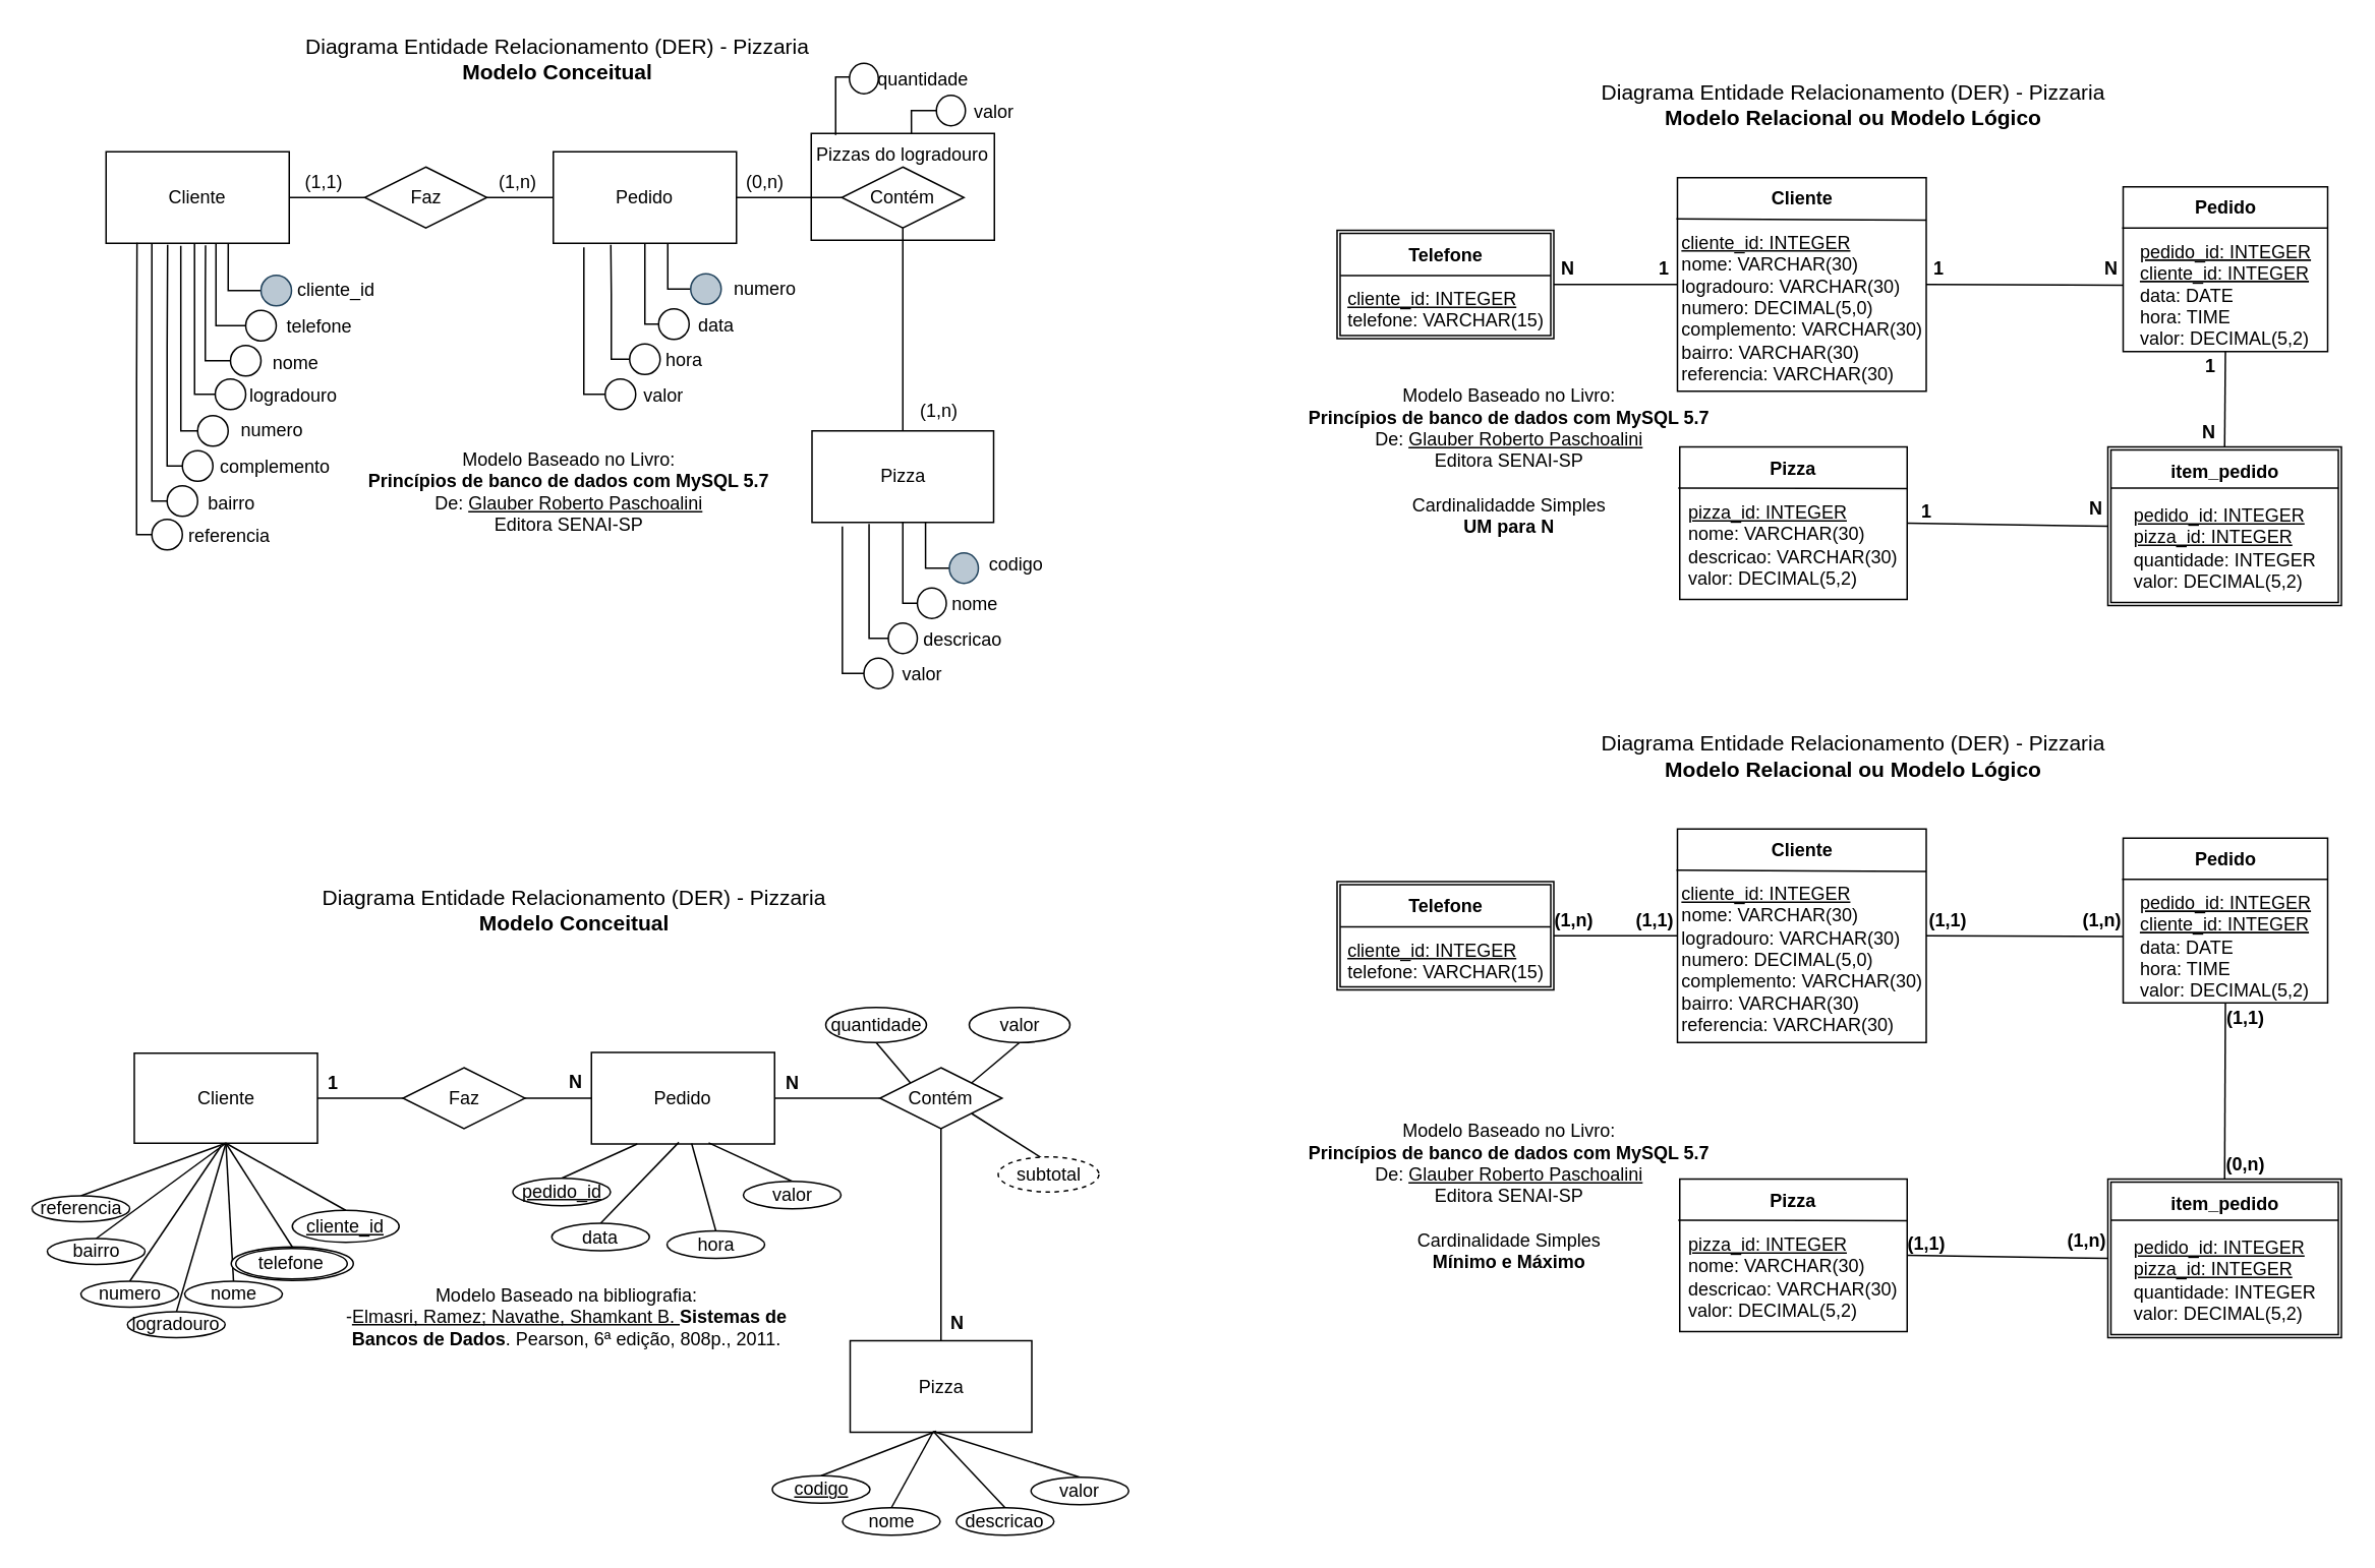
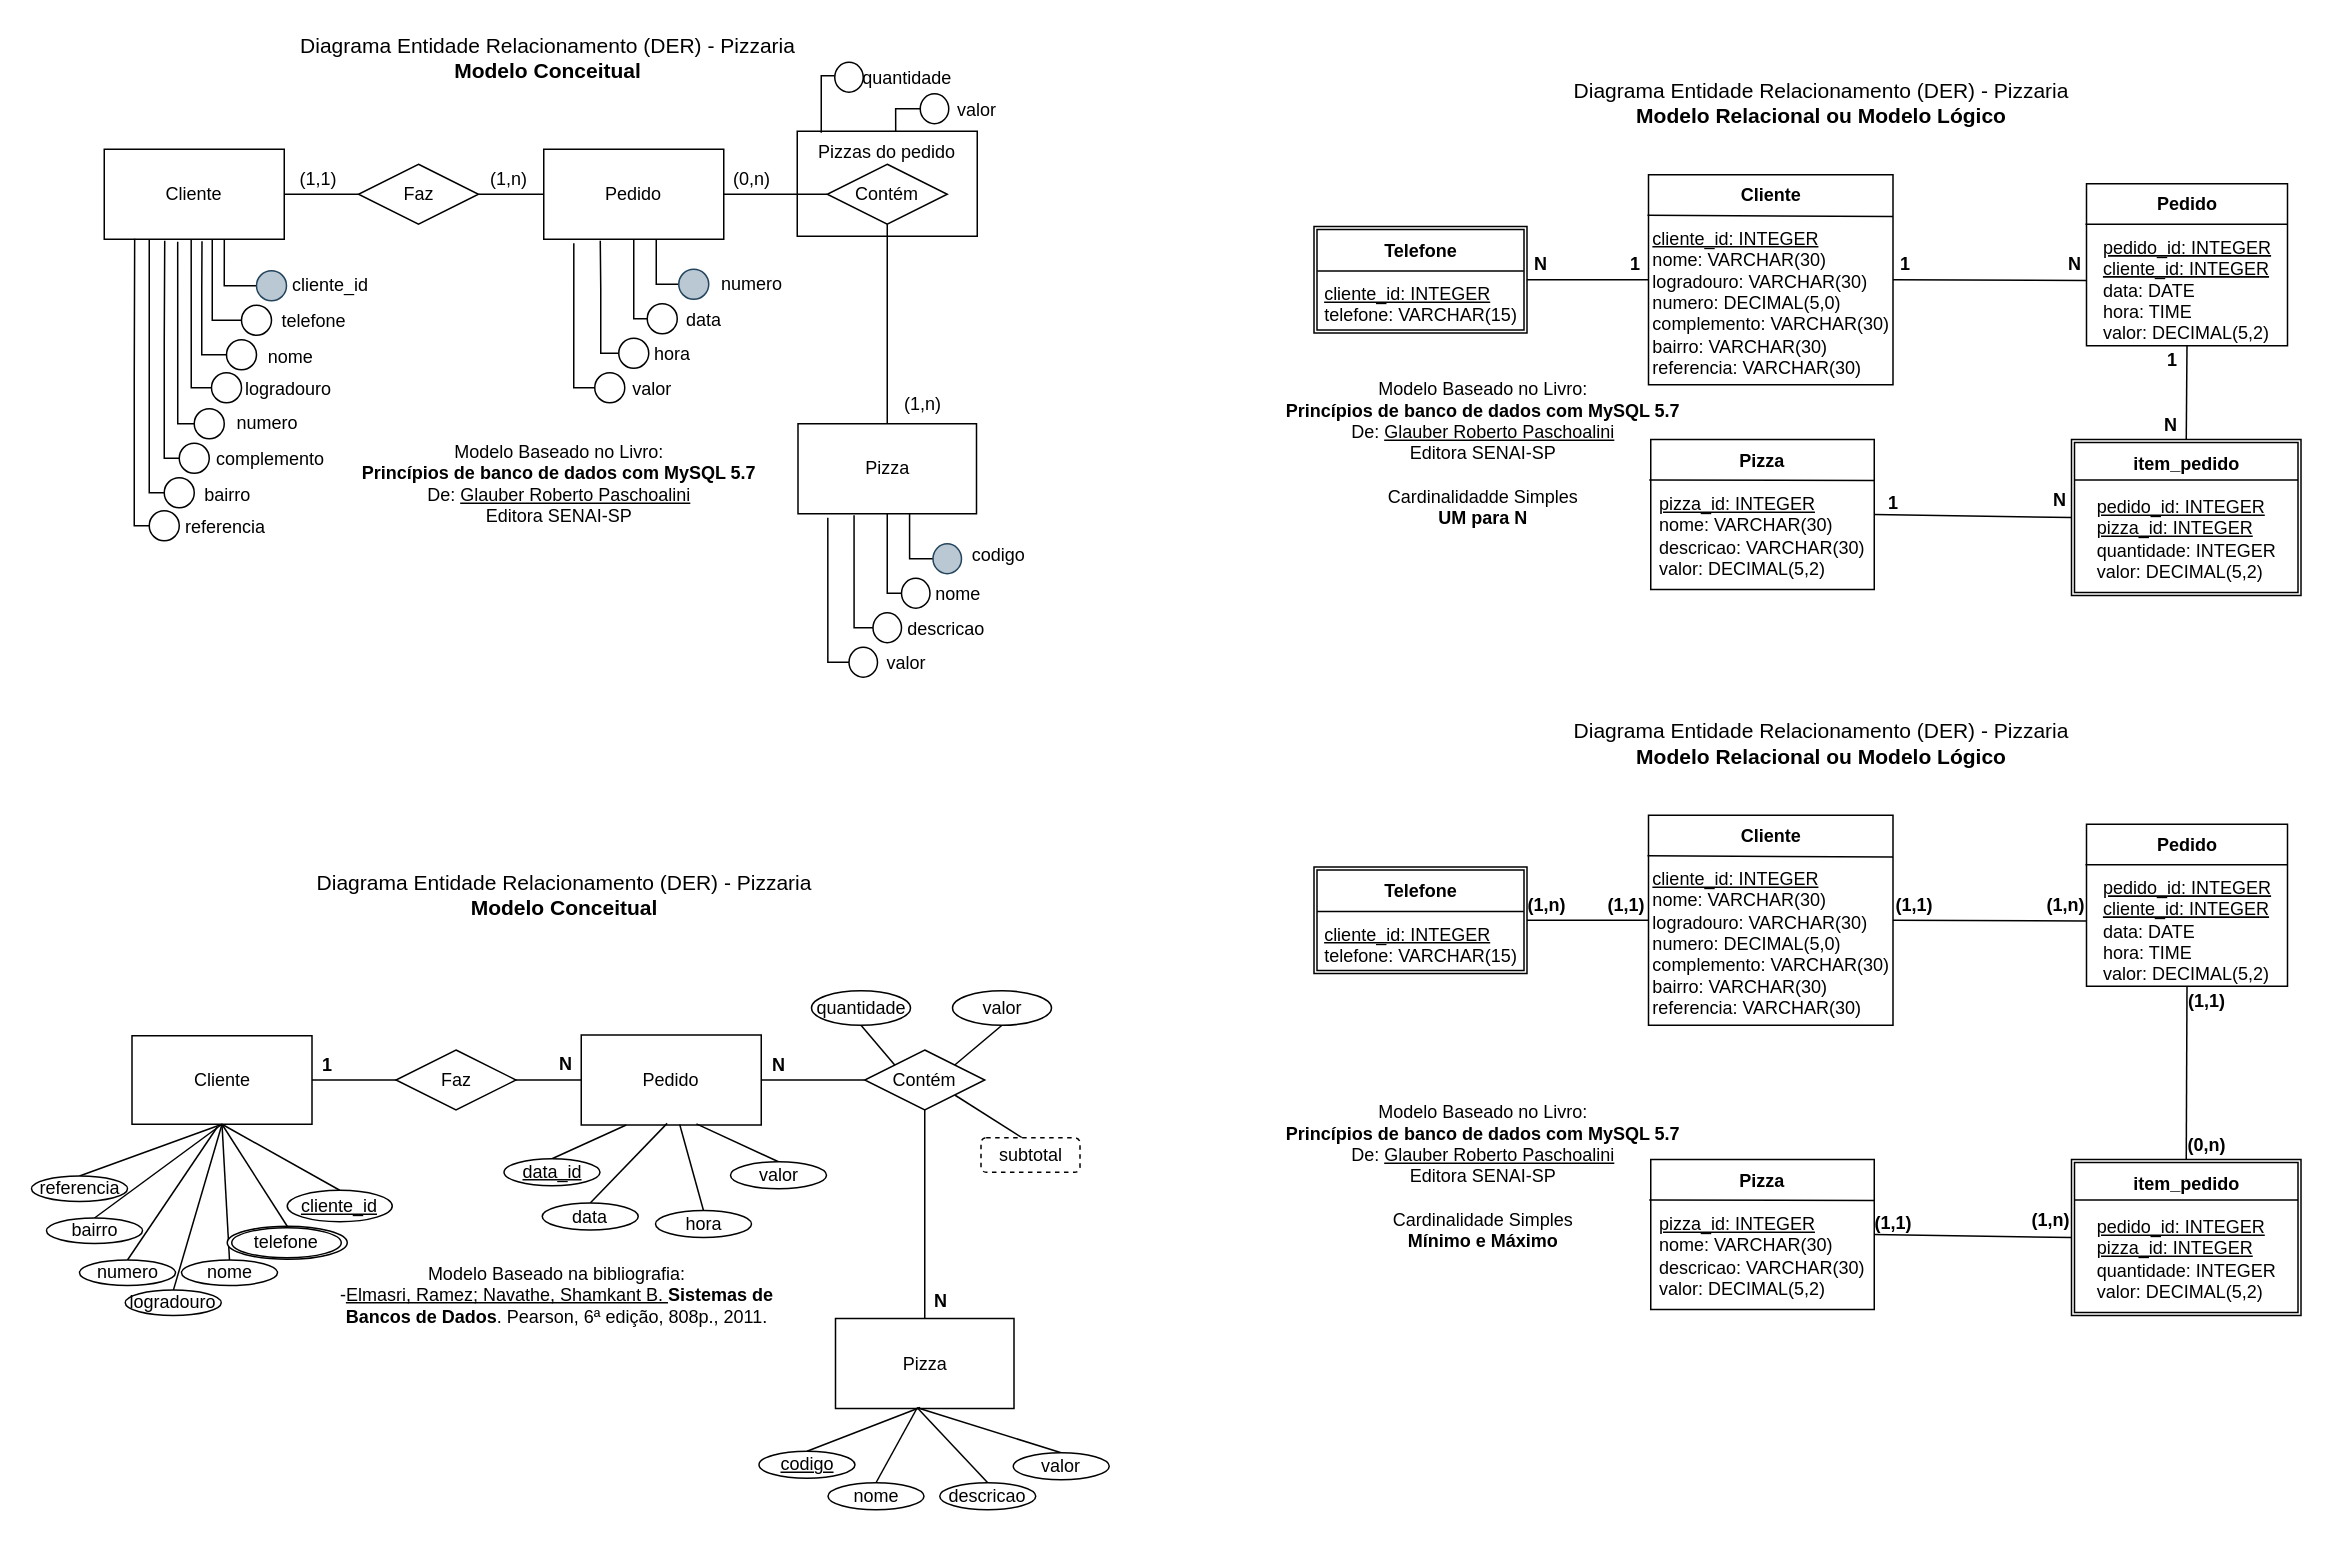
- <mxCell id="7" value="Pizzas do logradouro" style="rounded=0;whiteSpace=wrap;html=1;verticalAlign=top;" vertex="1" parent="1"><mxGeometry x="531" y="87" width="120" height="70" as="geometry" /></mxCell>
+ <mxCell id="7" value="Pizzas do pedido" style="rounded=0;whiteSpace=wrap;html=1;verticalAlign=top;" vertex="1" parent="1"><mxGeometry x="531" y="87" width="120" height="70" as="geometry" /></mxCell>
- <mxCell id="110" value="subtotal" style="ellipse;whiteSpace=wrap;html=1;fontSize=12;dashed=1;" vertex="1" parent="1"><mxGeometry x="653.5" y="758" width="66" height="23" as="geometry" /></mxCell>
+ <mxCell id="110" value="subtotal" style="whiteSpace=wrap;html=1;fontSize=12;dashed=1;rounded=1;" vertex="1" parent="1"><mxGeometry x="653.5" y="758" width="66" height="23" as="geometry" /></mxCell>
- <mxCell id="99" value="pedido_id" style="ellipse;whiteSpace=wrap;html=1;fontSize=12;fontStyle=4" vertex="1" parent="1"><mxGeometry x="335.5" y="772" width="64" height="18" as="geometry" /></mxCell>
+ <mxCell id="99" value="data_id" style="ellipse;whiteSpace=wrap;html=1;fontSize=12;fontStyle=4" vertex="1" parent="1"><mxGeometry x="335.5" y="772" width="64" height="18" as="geometry" /></mxCell>
